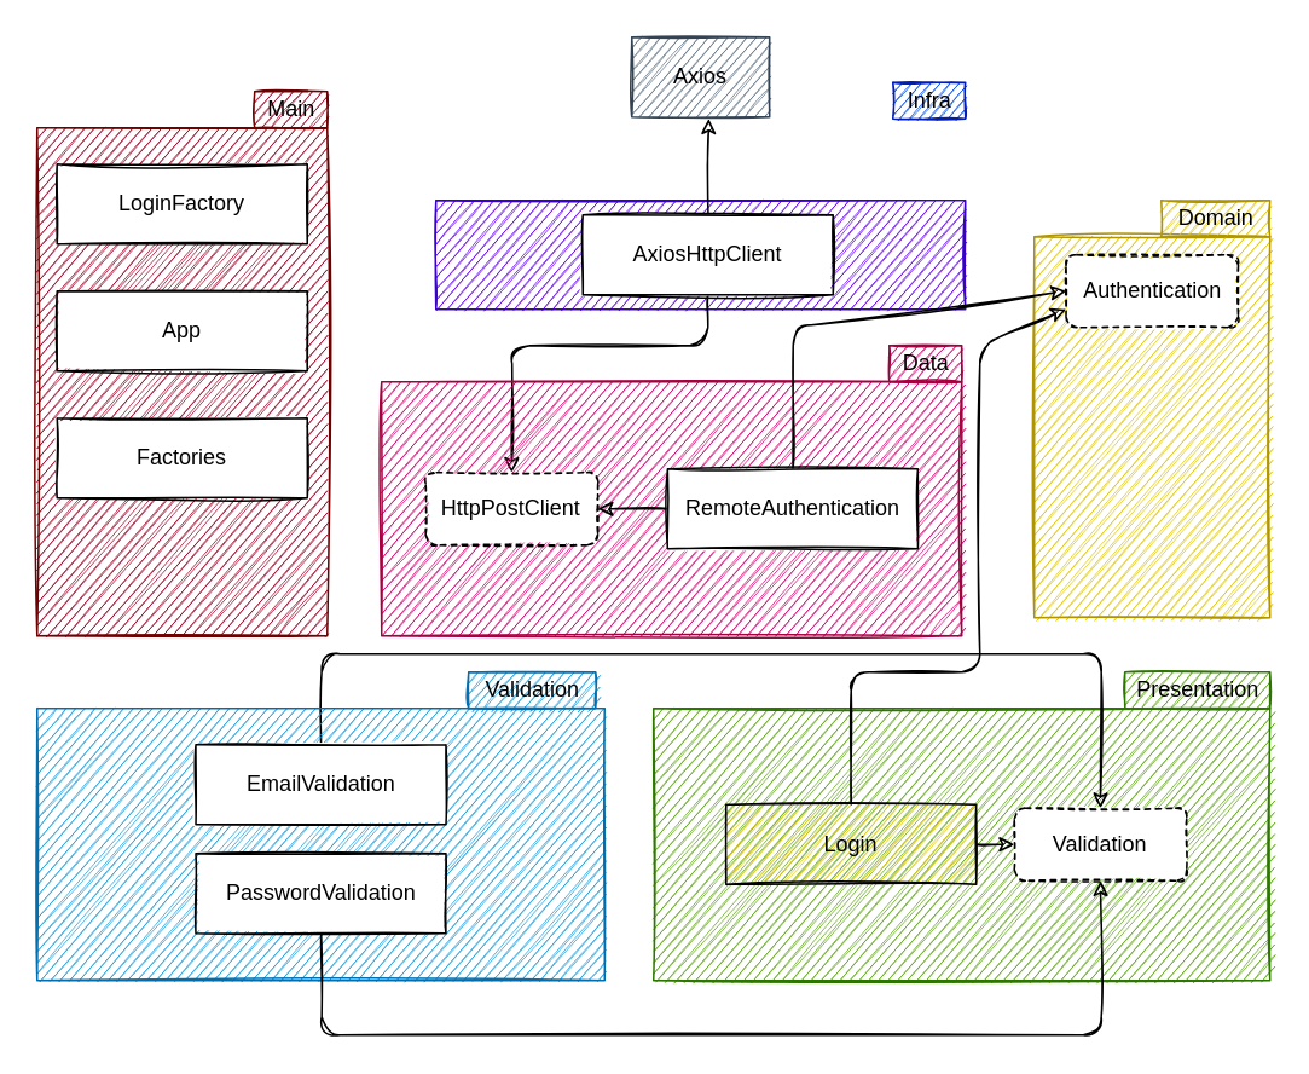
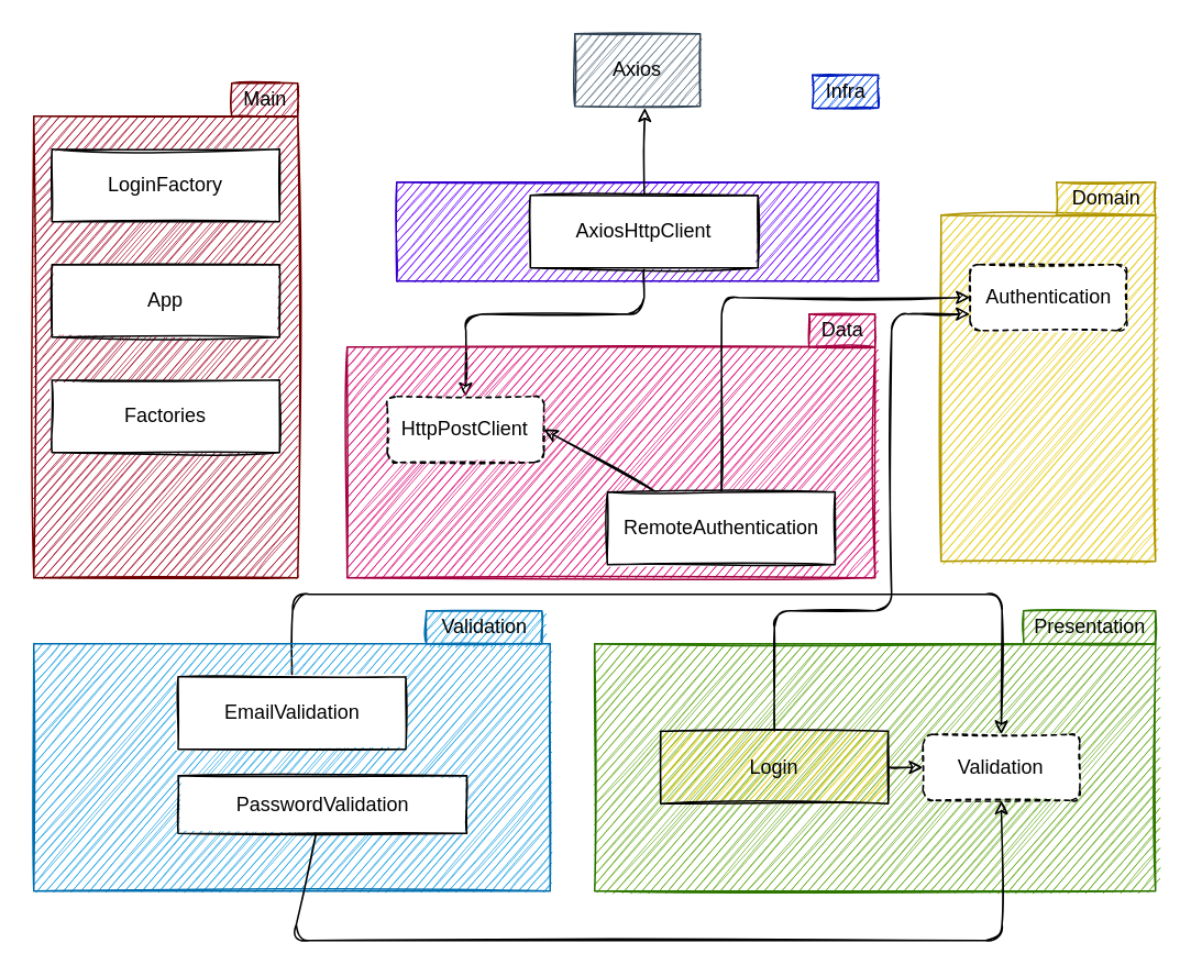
- <mxCell id="4" value="Authentication" style="whiteSpace=wrap;html=1;rounded=1;sketch=1;dashed=1;" vertex="1" parent="1"><mxGeometry x="587.5" y="140" width="95" height="40" as="geometry" /></mxCell>
+ <mxCell id="4" value="Authentication" style="whiteSpace=wrap;html=1;rounded=1;sketch=1;dashed=1;" vertex="1" parent="1"><mxGeometry x="587.5" y="160" width="95" height="40" as="geometry" /></mxCell>
- <mxCell id="16" value="HttpPostClient" style="whiteSpace=wrap;html=1;rounded=1;sketch=1;dashed=1;" vertex="1" parent="1"><mxGeometry x="234.25" y="260" width="95" height="40" as="geometry" /></mxCell>
+ <mxCell id="16" value="HttpPostClient" style="whiteSpace=wrap;html=1;rounded=1;sketch=1;dashed=1;" vertex="1" parent="1"><mxGeometry x="234.25" y="240" width="95" height="40" as="geometry" /></mxCell>
- <mxCell id="15" value="RemoteAuthentication" style="whiteSpace=wrap;html=1;rounded=0;sketch=1;" vertex="1" parent="1"><mxGeometry x="367.75" y="258" width="138" height="44" as="geometry" /></mxCell>
+ <mxCell id="15" value="RemoteAuthentication" style="whiteSpace=wrap;html=1;rounded=0;sketch=1;" vertex="1" parent="1"><mxGeometry x="367.75" y="298" width="138" height="44" as="geometry" /></mxCell>
- <mxCell id="30" value="PasswordValidation" style="whiteSpace=wrap;html=1;rounded=0;sketch=1;" vertex="1" parent="1"><mxGeometry x="107.5" y="470" width="138" height="44" as="geometry" /></mxCell>
+ <mxCell id="30" value="PasswordValidation" style="whiteSpace=wrap;html=1;rounded=0;sketch=1;" vertex="1" parent="1"><mxGeometry x="107.5" y="470" width="175" height="35" as="geometry" /></mxCell>
